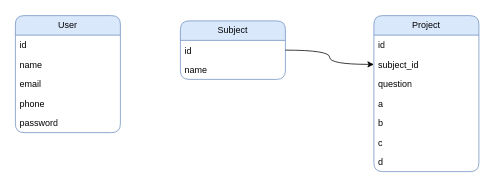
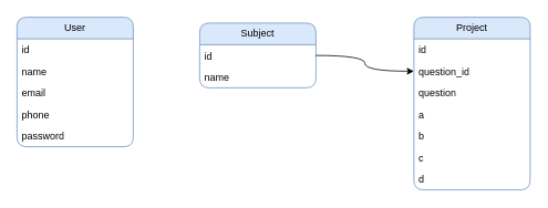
- <mxCell id="13" value="subject_id" style="text;strokeColor=none;fillColor=none;align=left;verticalAlign=top;spacingLeft=4;spacingRight=4;overflow=hidden;rotatable=0;points=[[0,0.5],[1,0.5]];portConstraint=eastwest;whiteSpace=wrap;html=1;" parent="11" vertex="1"><mxGeometry y="52" width="140" height="26" as="geometry" /></mxCell>
+ <mxCell id="13" value="question_id" style="text;strokeColor=none;fillColor=none;align=left;verticalAlign=top;spacingLeft=4;spacingRight=4;overflow=hidden;rotatable=0;points=[[0,0.5],[1,0.5]];portConstraint=eastwest;whiteSpace=wrap;html=1;" parent="11" vertex="1"><mxGeometry y="52" width="140" height="26" as="geometry" /></mxCell>
